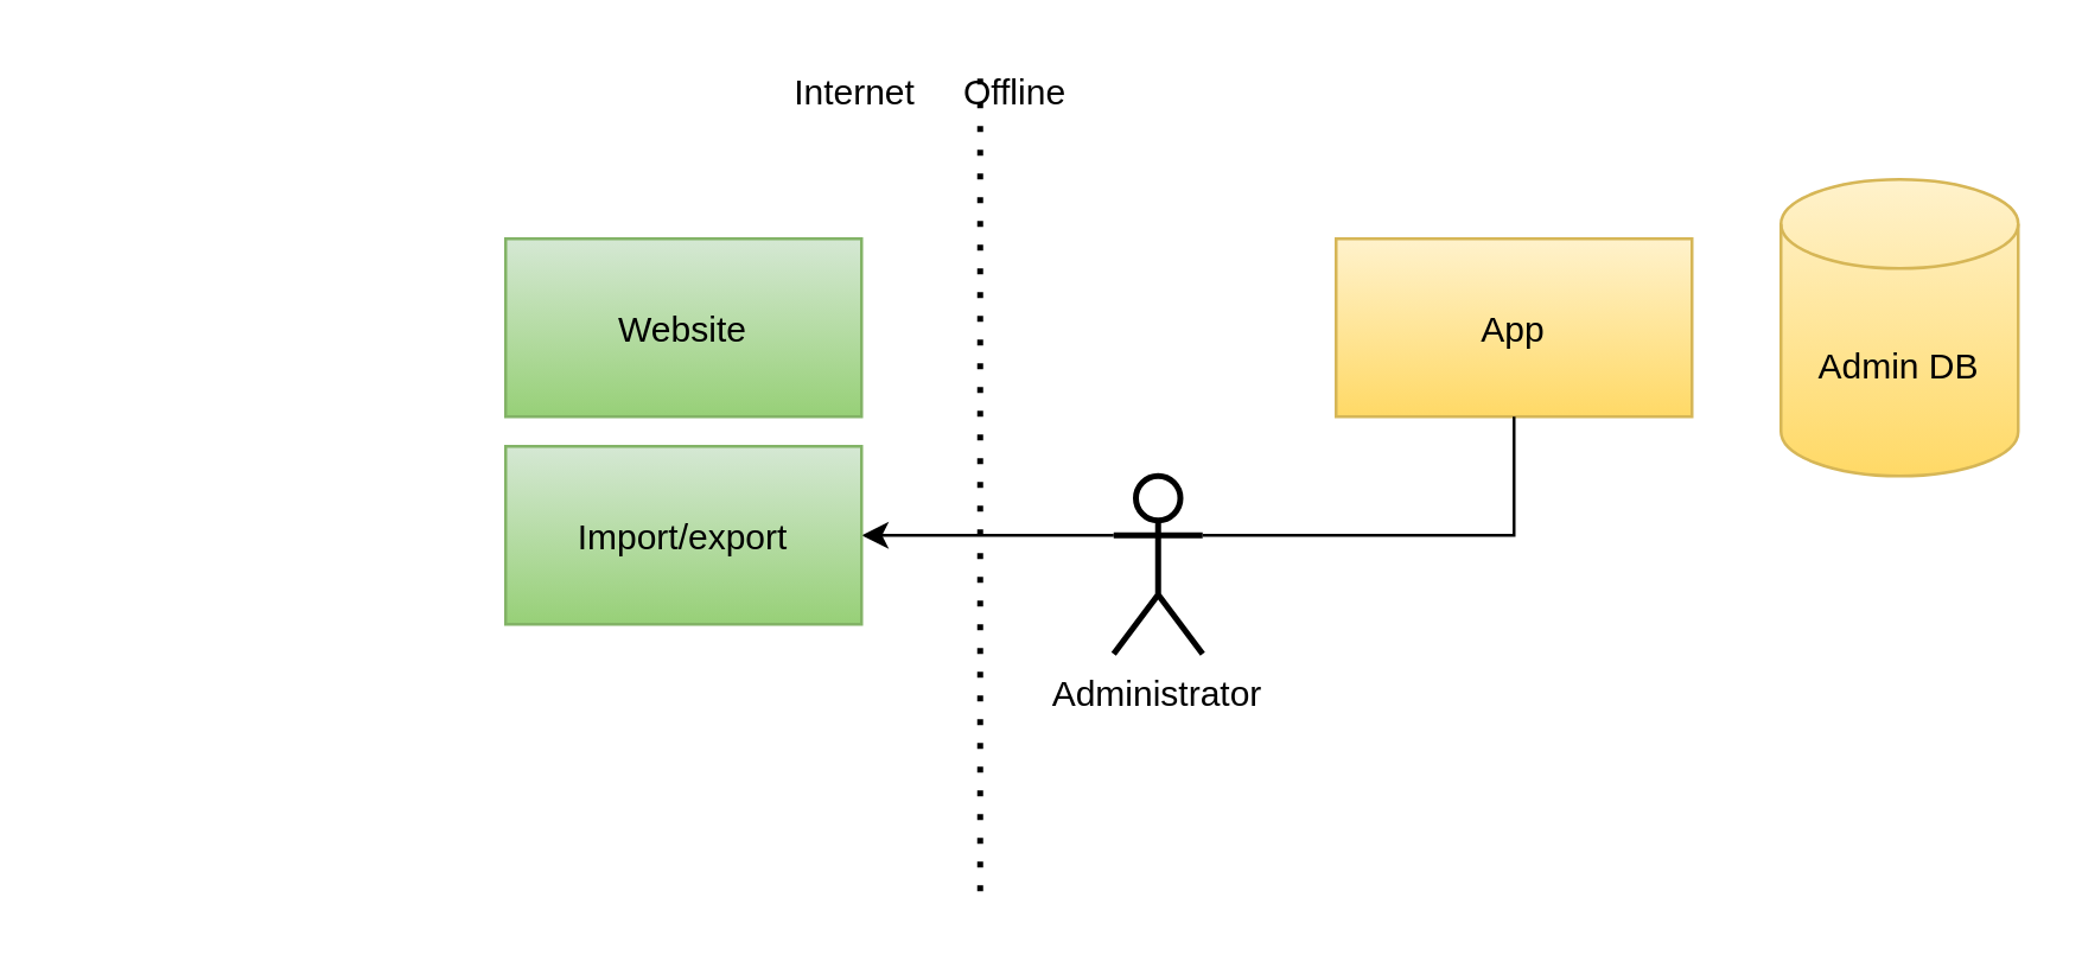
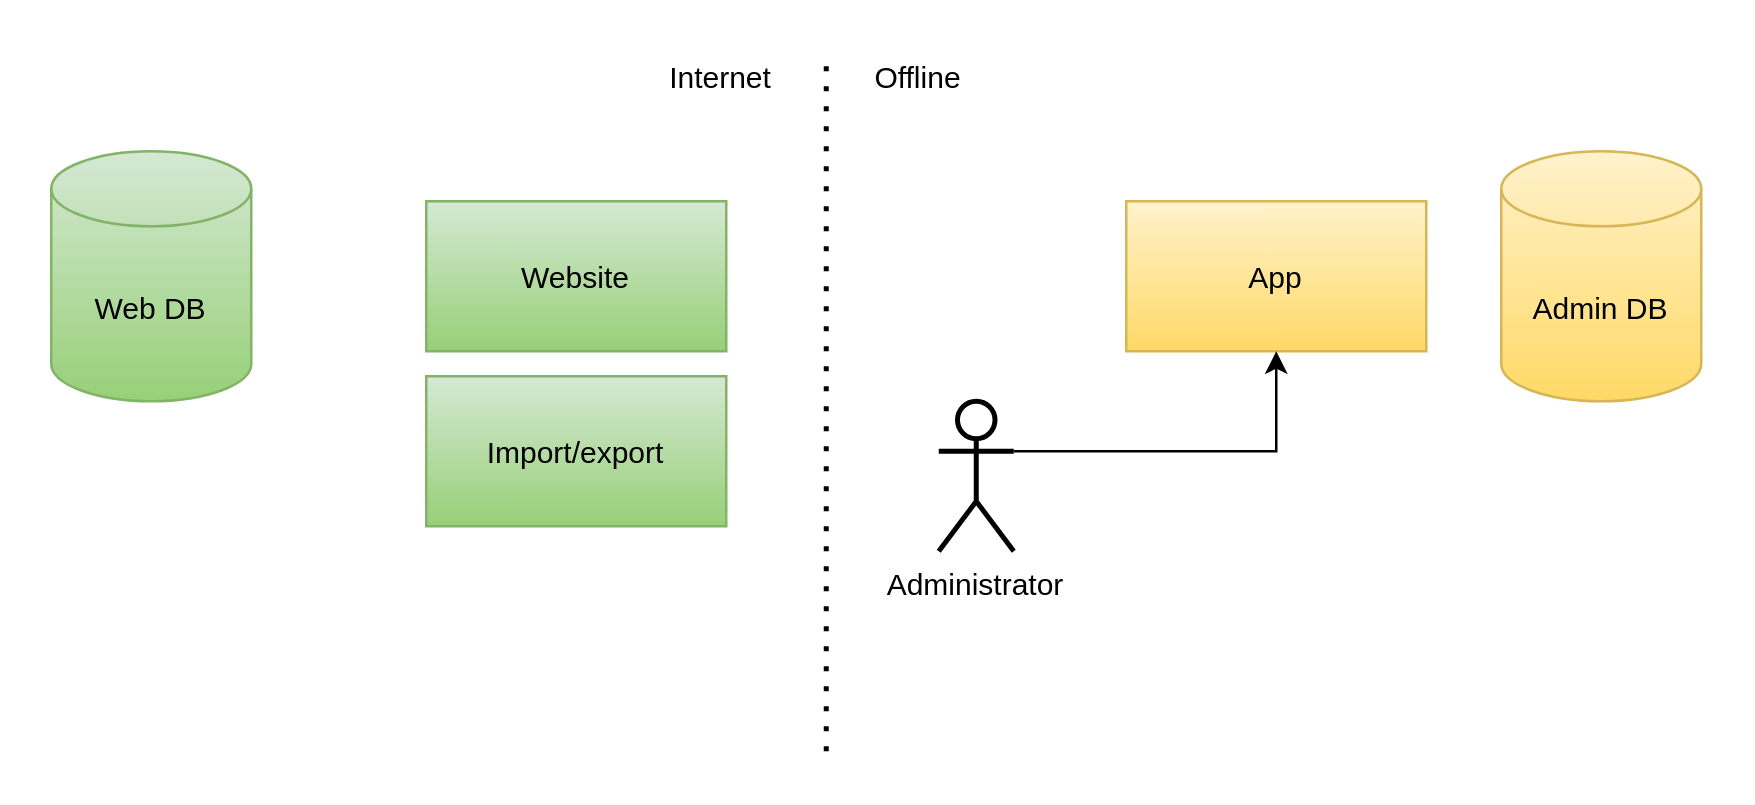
- <mxCell id="12" value="Offline" style="text;strokeColor=none;fillColor=none;align=center;verticalAlign=middle;rounded=0;labelBackgroundColor=none;labelBorderColor=none;" parent="1" vertex="1"><mxGeometry x="322" y="20" width="40" height="20" as="geometry" /></mxCell>
+ <mxCell id="12" value="Offline" style="text;strokeColor=none;fillColor=none;align=center;verticalAlign=middle;rounded=0;labelBackgroundColor=none;labelBorderColor=none;" parent="1" vertex="1"><mxGeometry x="347" y="20" width="40" height="20" as="geometry" /></mxCell>
+ <mxCell id="3" value="Web DB" style="shape=cylinder3;boundedLbl=1;backgroundOutline=1;size=15;gradientColor=#97d077;fillColor=#d5e8d4;strokeColor=#82b366;labelBackgroundColor=none;labelBorderColor=none;" parent="1" vertex="1"><mxGeometry x="20" y="60" width="80" height="100" as="geometry" /></mxCell>
- <mxCell id="7" value="" style="edgeStyle=orthogonalEdgeStyle;rounded=0;orthogonalLoop=1;jettySize=auto;exitX=1;exitY=0.333;exitDx=0;exitDy=0;exitPerimeter=0;entryX=0.5;entryY=1;entryDx=0;entryDy=0;endArrow=none;endFill=1;" parent="1" source="8" target="5" edge="1"><mxGeometry relative="1" as="geometry" /></mxCell>
+ <mxCell id="7" value="" style="edgeStyle=orthogonalEdgeStyle;rounded=0;orthogonalLoop=1;jettySize=auto;exitX=1;exitY=0.333;exitDx=0;exitDy=0;exitPerimeter=0;entryX=0.5;entryY=1;entryDx=0;entryDy=0;endArrow=classic;endFill=1;" parent="1" source="8" target="5" edge="1"><mxGeometry relative="1" as="geometry" /></mxCell>
- <mxCell id="6" value="" style="edgeStyle=orthogonalEdgeStyle;rounded=0;orthogonalLoop=1;jettySize=auto;exitX=0;exitY=0.333;exitDx=0;exitDy=0;exitPerimeter=0;entryX=1;entryY=0.5;entryDx=0;entryDy=0;endArrow=classic;endFill=1;" parent="1" source="8" target="10" edge="1"><mxGeometry relative="1" as="geometry" /></mxCell>
